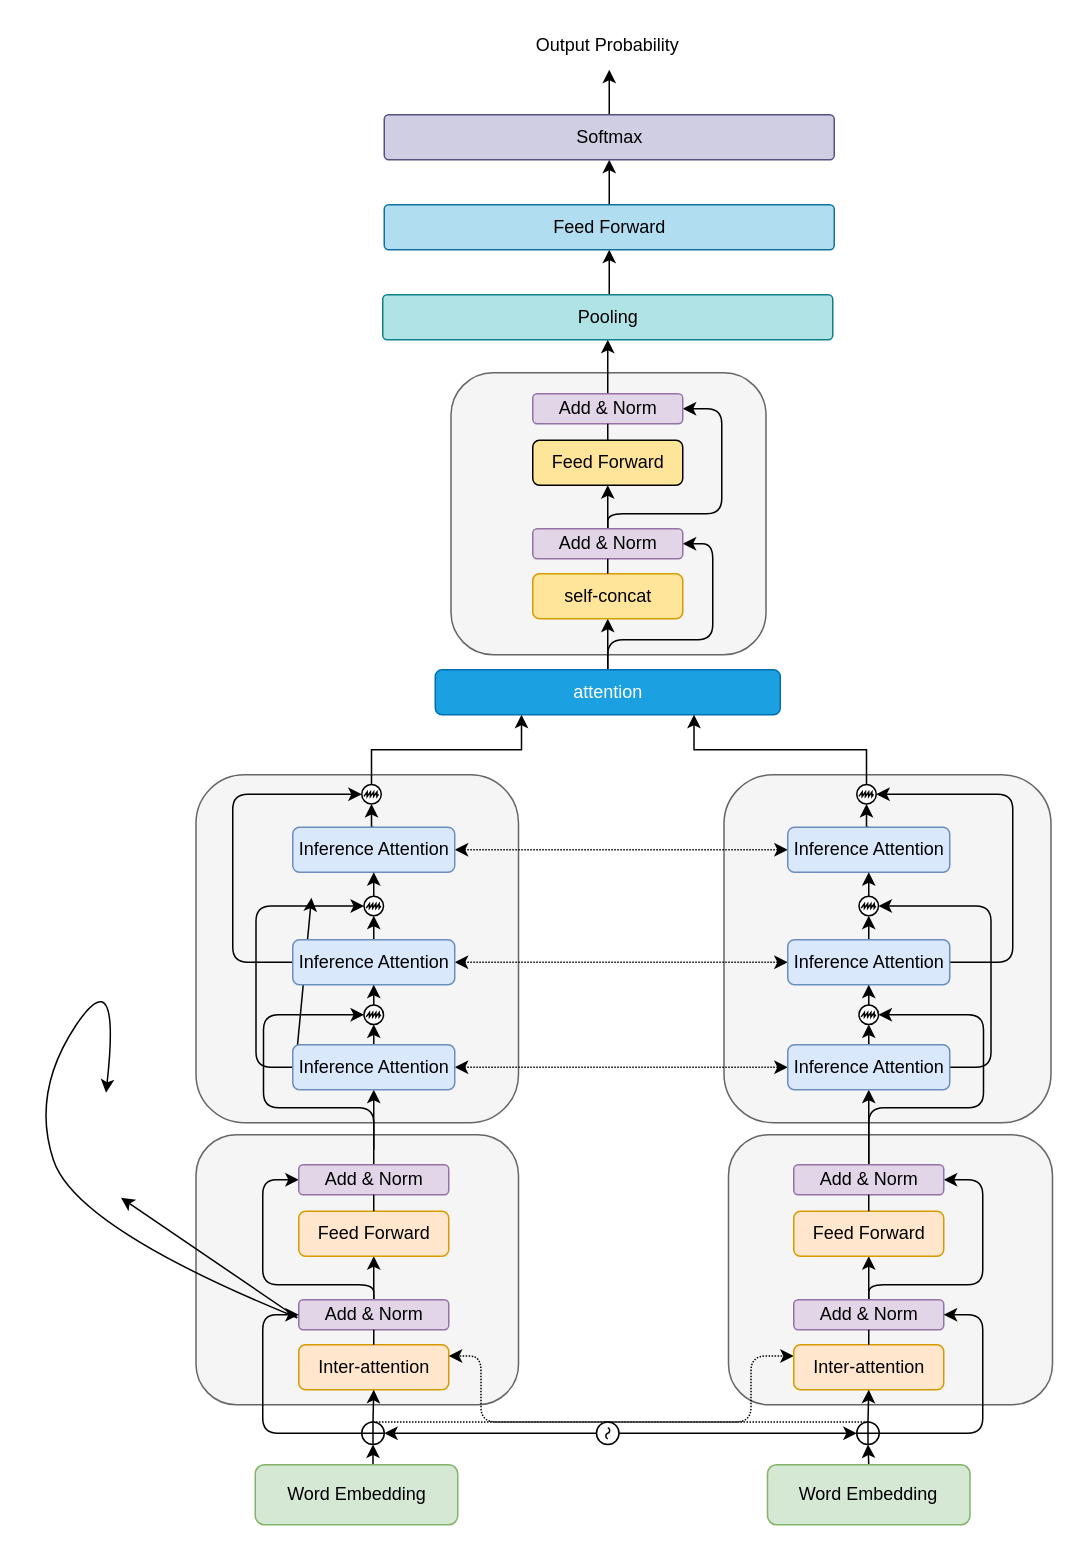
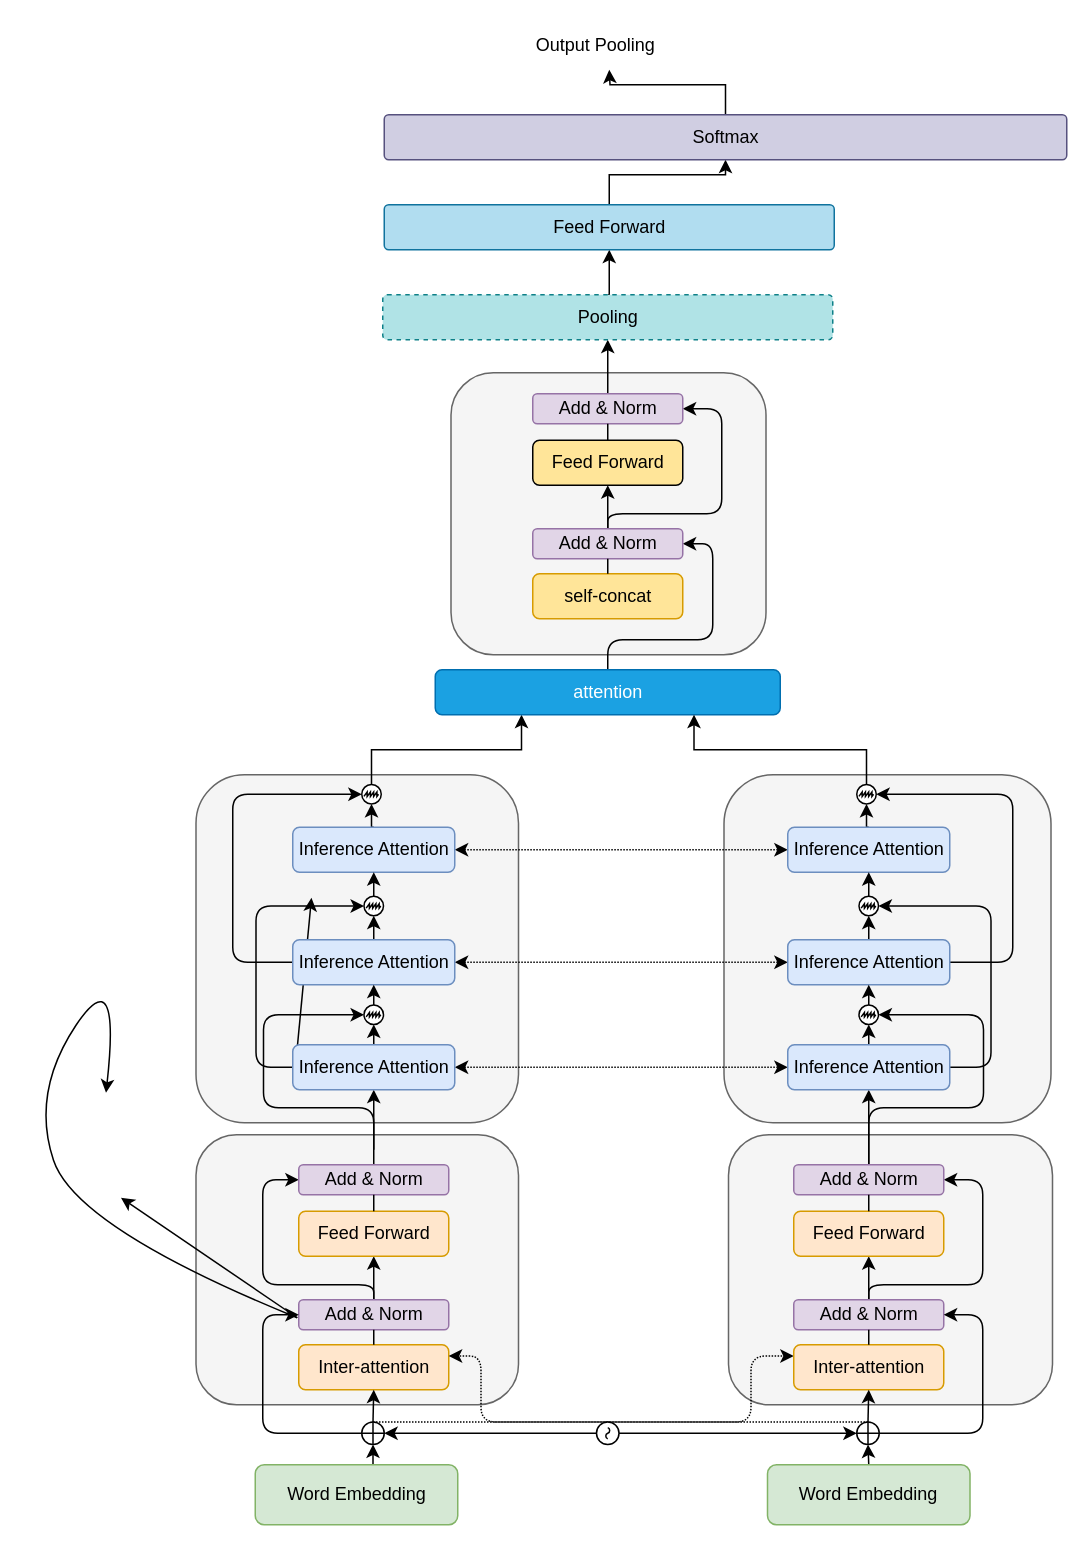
- <mxCell id="94" value="Output Probability" style="text;html=1;resizable=0;points=[];autosize=1;align=left;verticalAlign=top;spacingTop=-4;" vertex="1" parent="1"><mxGeometry x="354.5" y="20" width="110" height="20" as="geometry" /></mxCell>
+ <mxCell id="94" value="Output Pooling" style="text;html=1;resizable=0;points=[];autosize=1;align=left;verticalAlign=top;spacingTop=-4;" vertex="1" parent="1"><mxGeometry x="354.5" y="20" width="110" height="20" as="geometry" /></mxCell>
- <mxCell id="93" value="Softmax" style="rounded=1;whiteSpace=wrap;html=1;arcSize=10;fillColor=#d0cee2;strokeColor=#56517e;" vertex="1" parent="1"><mxGeometry x="255.5" y="76" width="300" height="30" as="geometry" /></mxCell>
+ <mxCell id="93" value="Softmax" style="rounded=1;whiteSpace=wrap;html=1;arcSize=10;fillColor=#d0cee2;strokeColor=#56517e;" vertex="1" parent="1"><mxGeometry x="255.5" y="76" width="455" height="30" as="geometry" /></mxCell>
- <mxCell id="89" value="Pooling" style="rounded=1;whiteSpace=wrap;html=1;arcSize=10;fillColor=#b0e3e6;strokeColor=#0e8088;" vertex="1" parent="1"><mxGeometry x="254.5" y="196" width="300" height="30" as="geometry" /></mxCell>
+ <mxCell id="89" value="Pooling" style="rounded=1;whiteSpace=wrap;html=1;arcSize=10;fillColor=#b0e3e6;strokeColor=#0e8088;dashed=1;" vertex="1" parent="1"><mxGeometry x="254.5" y="196" width="300" height="30" as="geometry" /></mxCell>
- <mxCell id="39" style="edgeStyle=orthogonalEdgeStyle;rounded=0;orthogonalLoop=1;jettySize=auto;html=1;exitX=0.5;exitY=0;exitDx=0;exitDy=0;" edge="1" parent="1" source="41" target="79"><mxGeometry relative="1" as="geometry" /></mxCell>
